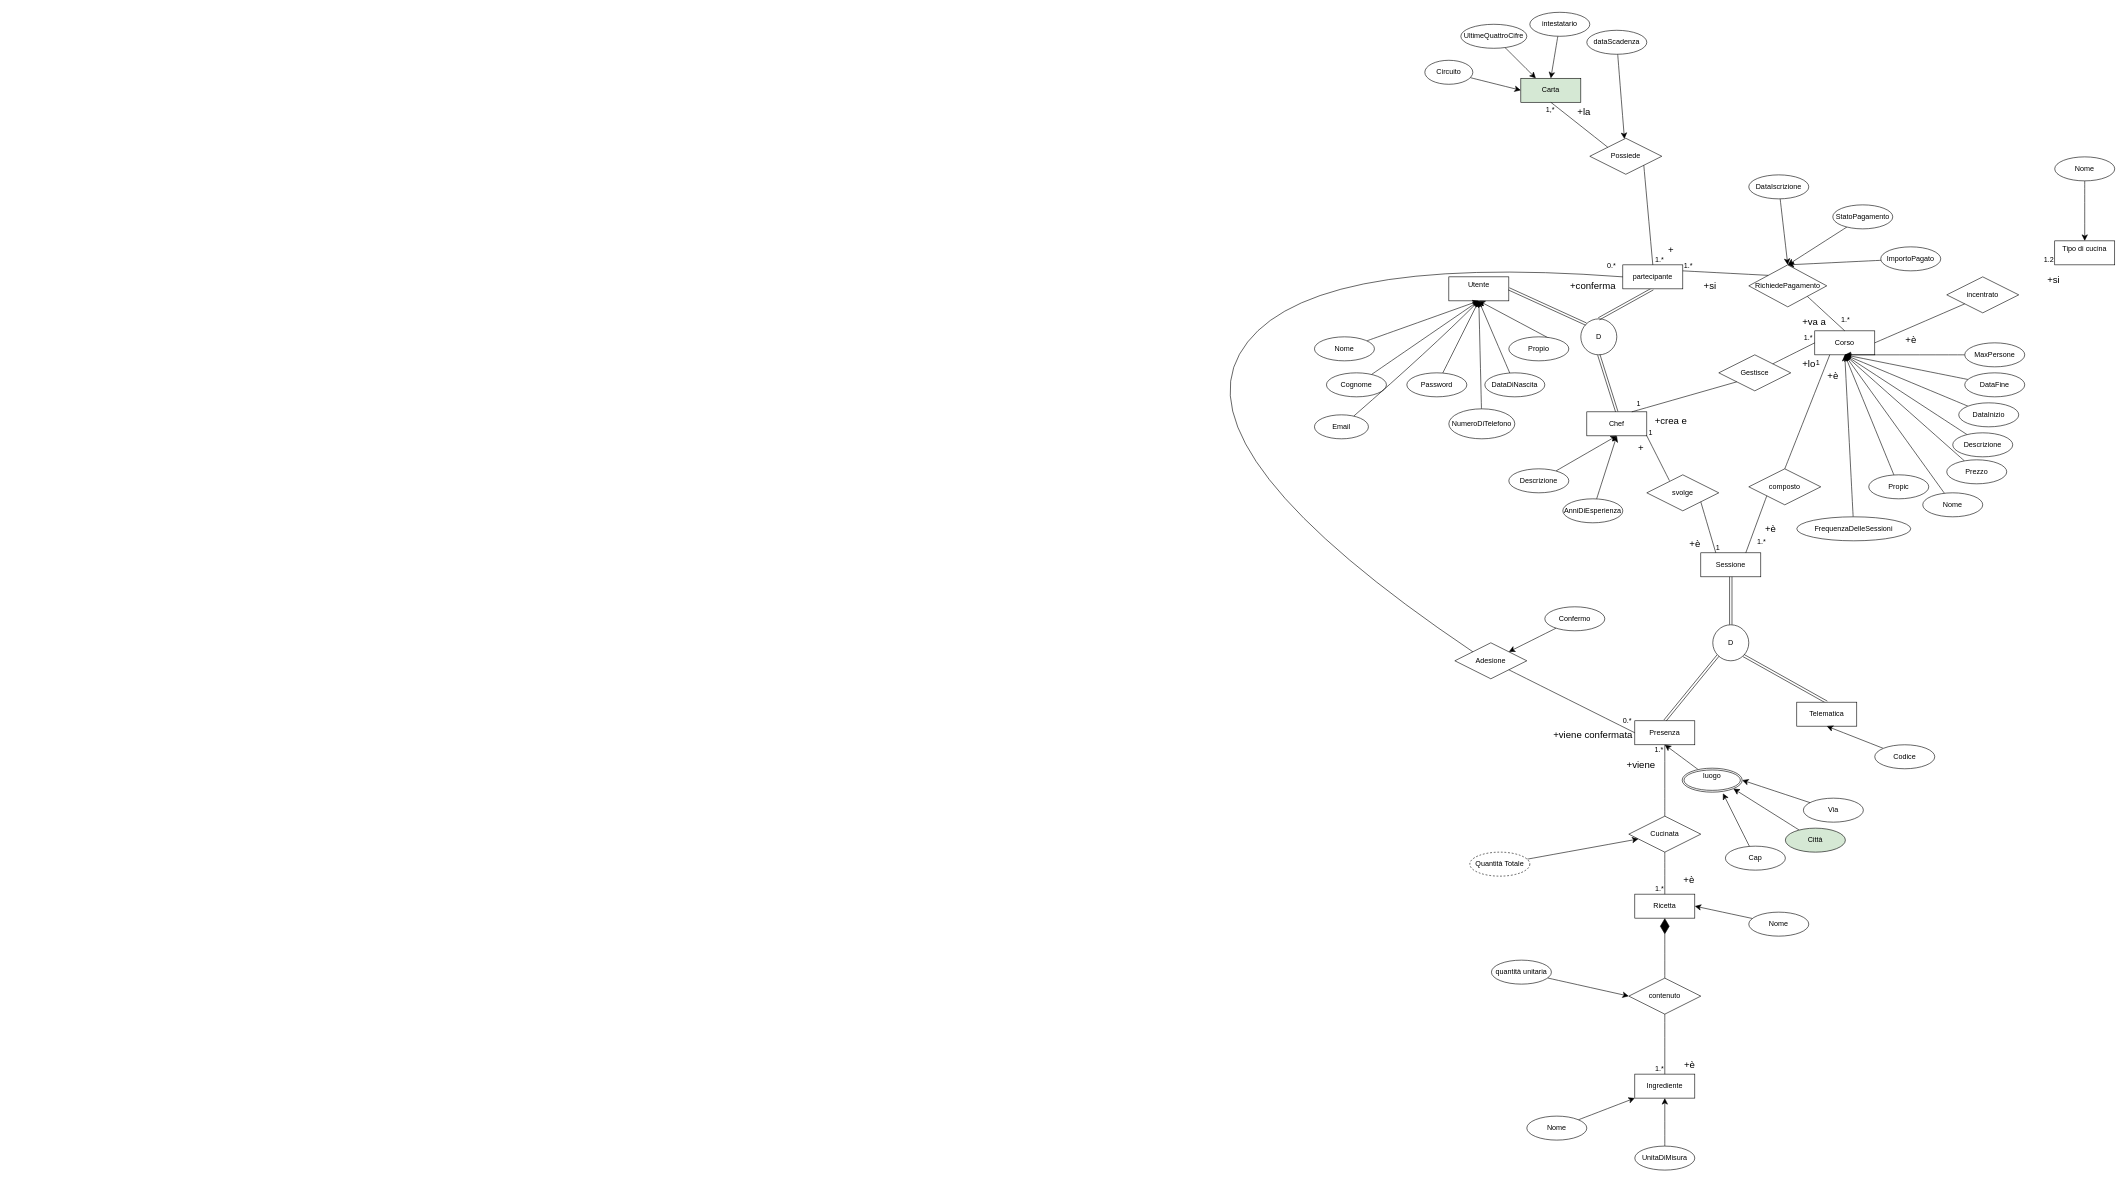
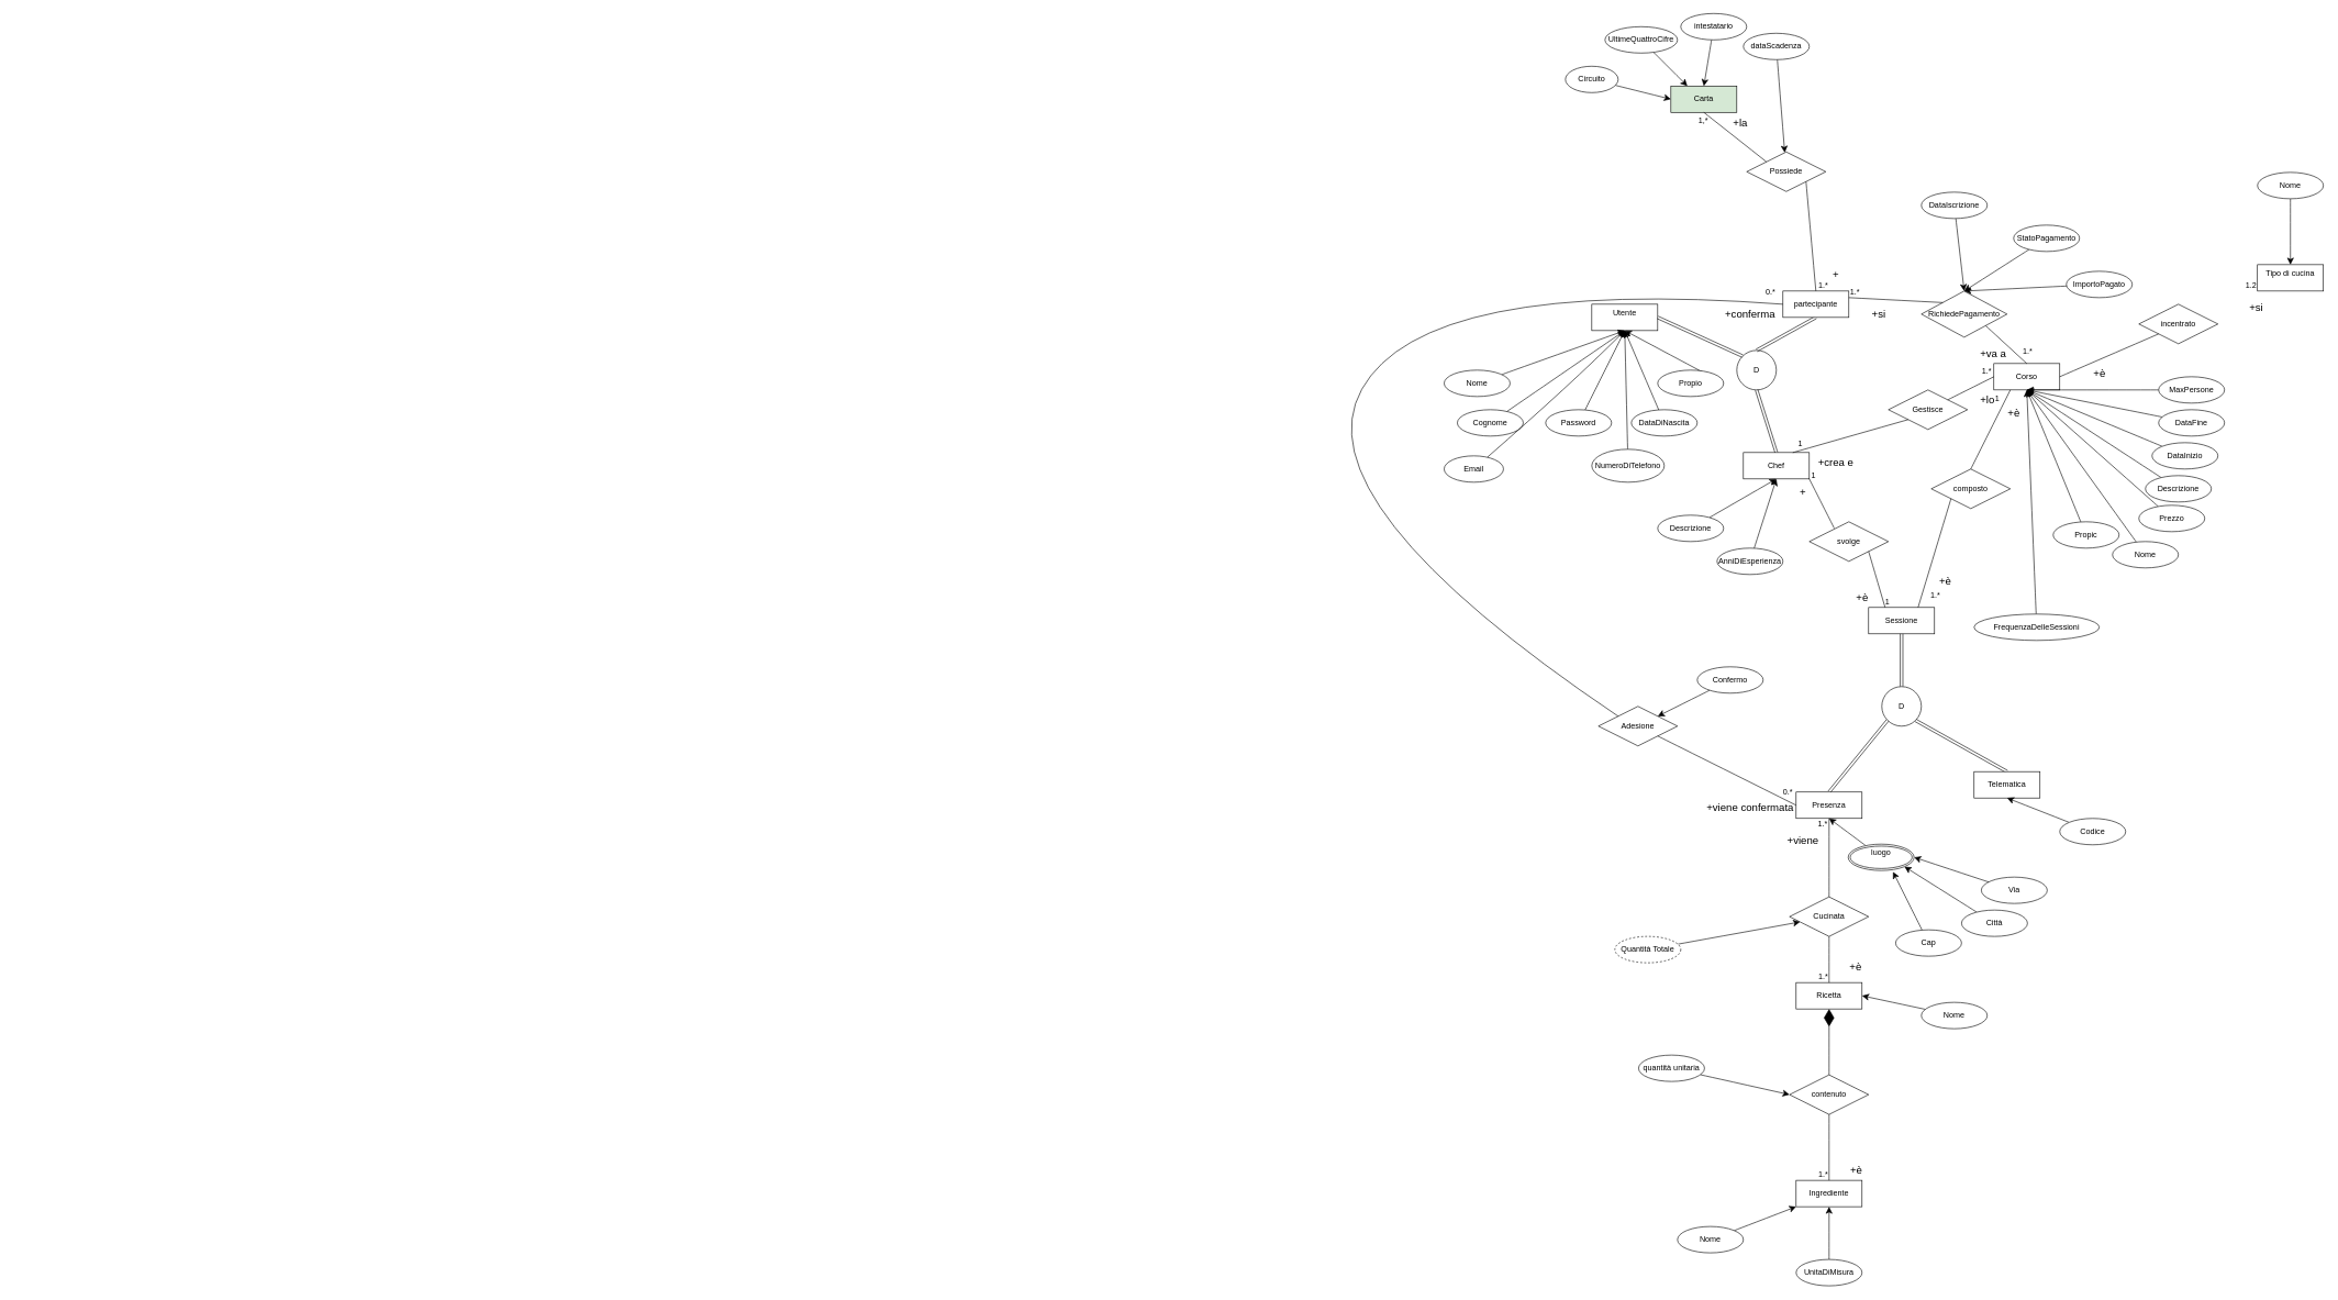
- <mxCell id="105" value="composto" style="shape=rhombus;perimeter=rhombusPerimeter;whiteSpace=wrap;html=1;align=center;" vertex="1" parent="1"><mxGeometry x="2914" y="781" width="120" height="60" as="geometry" /></mxCell>
+ <mxCell id="105" value="composto" style="shape=rhombus;perimeter=rhombusPerimeter;whiteSpace=wrap;html=1;align=center;" vertex="1" parent="1"><mxGeometry x="2929" y="711" width="120" height="60" as="geometry" /></mxCell>
- <mxCell id="46" value="FrequenzaDelleSessioni" style="ellipse;whiteSpace=wrap;html=1;align=center;" vertex="1" parent="1"><mxGeometry x="2994" y="861" width="190" height="40" as="geometry" /></mxCell>
+ <mxCell id="46" value="FrequenzaDelleSessioni" style="ellipse;whiteSpace=wrap;html=1;align=center;" vertex="1" parent="1"><mxGeometry x="2994" y="931" width="190" height="40" as="geometry" /></mxCell>
- <mxCell id="123" value="Città" style="ellipse;whiteSpace=wrap;html=1;align=center;fillColor=#d5e8d4;" vertex="1" parent="1"><mxGeometry x="2975" y="1380" width="100" height="40" as="geometry" /></mxCell>
+ <mxCell id="123" value="Città" style="ellipse;whiteSpace=wrap;html=1;align=center;" vertex="1" parent="1"><mxGeometry x="2975" y="1380" width="100" height="40" as="geometry" /></mxCell>
